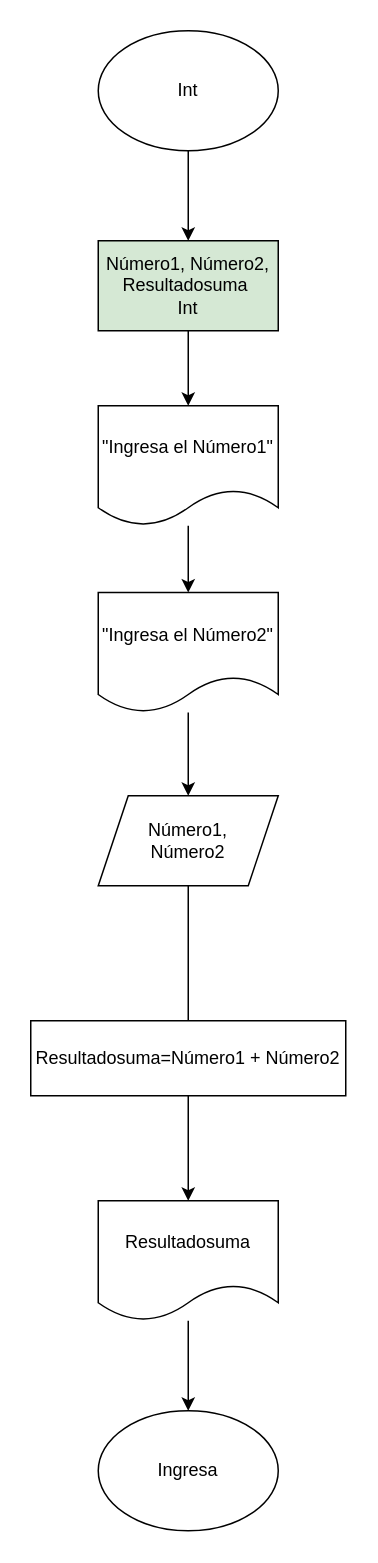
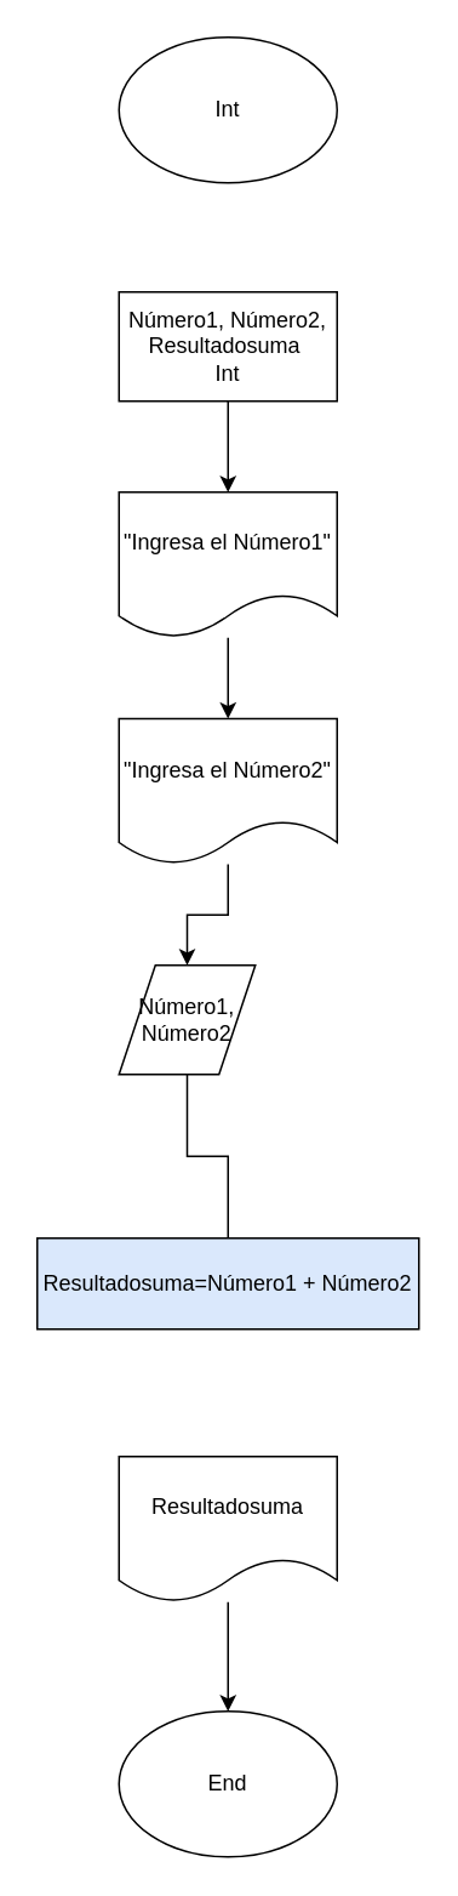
- <mxCell id="2" value="" style="edgeStyle=orthogonalEdgeStyle;rounded=0;orthogonalLoop=1;jettySize=auto;html=1;" edge="1" parent="1" source="3" target="5"><mxGeometry relative="1" as="geometry" /></mxCell>
- <mxCell id="5" value="Número1, Número2, Resultadosuma&amp;nbsp;&lt;br&gt;&lt;font&gt;Int&lt;/font&gt;" style="rounded=0;whiteSpace=wrap;html=1;fillColor=#d5e8d4;" vertex="1" parent="1"><mxGeometry x="65" y="160" width="120" height="60" as="geometry" /></mxCell>
+ <mxCell id="5" value="Número1, Número2, Resultadosuma&amp;nbsp;&lt;br&gt;&lt;font&gt;Int&lt;/font&gt;" style="rounded=0;whiteSpace=wrap;html=1;" vertex="1" parent="1"><mxGeometry x="65" y="160" width="120" height="60" as="geometry" /></mxCell>
- <mxCell id="11" value="Número1, &lt;br&gt;Número2" style="shape=parallelogram;perimeter=parallelogramPerimeter;whiteSpace=wrap;html=1;fixedSize=1;" vertex="1" parent="1"><mxGeometry x="65" y="530" width="120" height="60" as="geometry" /></mxCell>
+ <mxCell id="11" value="Número1, &lt;br&gt;Número2" style="shape=parallelogram;perimeter=parallelogramPerimeter;whiteSpace=wrap;html=1;fixedSize=1;" vertex="1" parent="1"><mxGeometry x="65" y="530" width="75" height="60" as="geometry" /></mxCell>
- <mxCell id="13" value="Resultadosuma=Número1 + Número2" style="rounded=0;whiteSpace=wrap;html=1;" vertex="1" parent="1"><mxGeometry x="20" y="680" width="210" height="50" as="geometry" /></mxCell>
+ <mxCell id="13" value="Resultadosuma=Número1 + Número2" style="rounded=0;whiteSpace=wrap;html=1;fillColor=#dae8fc;" vertex="1" parent="1"><mxGeometry x="20" y="680" width="210" height="50" as="geometry" /></mxCell>
- <mxCell id="12" value="" style="edgeStyle=orthogonalEdgeStyle;rounded=0;orthogonalLoop=1;jettySize=auto;html=1;" edge="1" parent="1" source="13" target="15"><mxGeometry relative="1" as="geometry" /></mxCell>
- <mxCell id="16" value="Ingresa" style="ellipse;whiteSpace=wrap;html=1;" vertex="1" parent="1"><mxGeometry x="65" y="940" width="120" height="80" as="geometry" /></mxCell>
+ <mxCell id="16" value="End" style="ellipse;whiteSpace=wrap;html=1;" vertex="1" parent="1"><mxGeometry x="65" y="940" width="120" height="80" as="geometry" /></mxCell>
